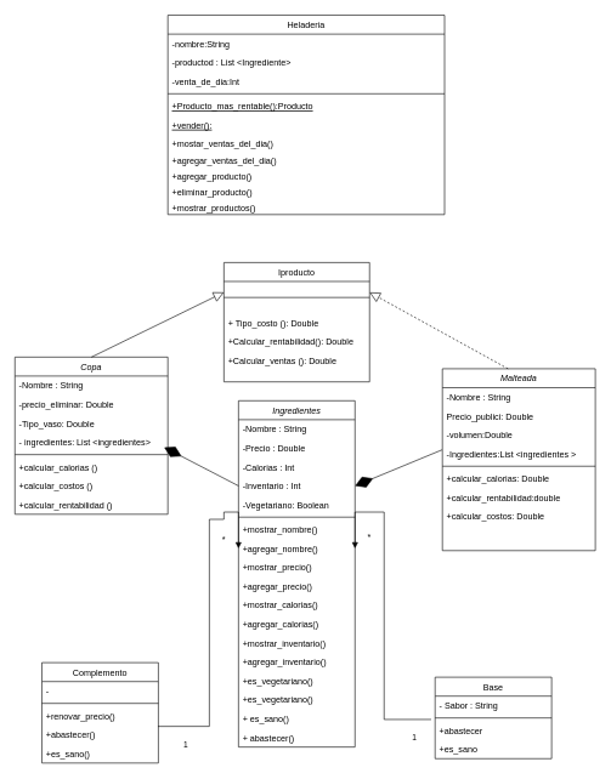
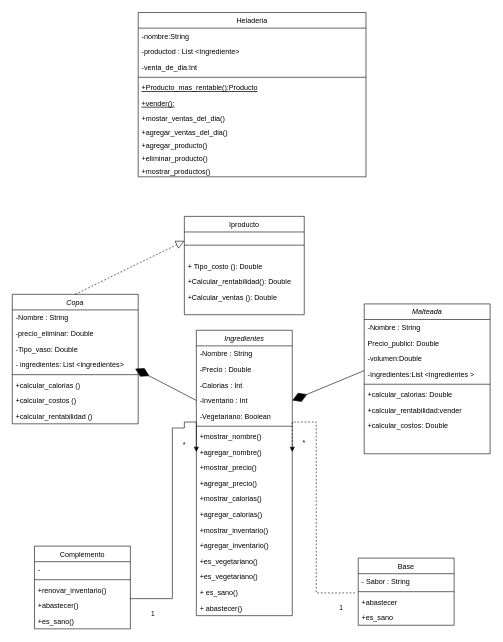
- <mxCell id="71" value="" style="endArrow=block;dashed=0;endFill=0;endSize=12;html=1;rounded=0;exitX=0.5;exitY=0;exitDx=0;exitDy=0;entryX=0;entryY=0.25;entryDx=0;entryDy=0;" edge="1" parent="1" source="58" target="44"><mxGeometry width="160" relative="1" as="geometry"><mxPoint x="107" y="380" as="sourcePoint" /><mxPoint x="267" y="380" as="targetPoint" /></mxGeometry></mxCell>
+ <mxCell id="71" value="" style="endArrow=block;dashed=1;endFill=0;endSize=12;html=1;rounded=0;exitX=0.5;exitY=0;exitDx=0;exitDy=0;entryX=0;entryY=0.25;entryDx=0;entryDy=0;" edge="1" parent="1" source="58" target="44"><mxGeometry width="160" relative="1" as="geometry"><mxPoint x="107" y="380" as="sourcePoint" /><mxPoint x="267" y="380" as="targetPoint" /></mxGeometry></mxCell>
- <mxCell id="72" value="" style="endArrow=block;dashed=1;endFill=0;endSize=12;html=1;rounded=0;exitX=0.429;exitY=0;exitDx=0;exitDy=0;entryX=1;entryY=0.25;entryDx=0;entryDy=0;exitPerimeter=0;" edge="1" parent="1" source="49" target="44"><mxGeometry width="160" relative="1" as="geometry"><mxPoint x="147" y="486" as="sourcePoint" /><mxPoint x="317" y="363" as="targetPoint" /><Array as="points" /></mxGeometry></mxCell>
- <mxCell id="56" value="+calcular_rentabilidad:double" style="text;align=left;verticalAlign=top;spacingLeft=4;spacingRight=4;overflow=hidden;rotatable=0;points=[[0,0.5],[1,0.5]];portConstraint=eastwest;" vertex="1" parent="49"><mxGeometry y="164" width="210" height="26" as="geometry" /></mxCell>
+ <mxCell id="56" value="+calcular_rentabilidad:vender" style="text;align=left;verticalAlign=top;spacingLeft=4;spacingRight=4;overflow=hidden;rotatable=0;points=[[0,0.5],[1,0.5]];portConstraint=eastwest;" vertex="1" parent="49"><mxGeometry y="164" width="210" height="26" as="geometry" /></mxCell>
- <mxCell id="67" value="1" style="endArrow=block;endFill=1;html=1;edgeStyle=orthogonalEdgeStyle;align=left;verticalAlign=top;rounded=0;exitX=-0.034;exitY=-0.073;exitDx=0;exitDy=0;exitPerimeter=0;entryX=1;entryY=0.5;entryDx=0;entryDy=0;" edge="1" parent="1" source="36" target="10"><mxGeometry x="-0.874" y="12" relative="1" as="geometry"><mxPoint x="497" y="750" as="sourcePoint" /><mxPoint x="657" y="750" as="targetPoint" /><Array as="points"><mxPoint x="527" y="988" /><mxPoint x="527" y="703" /></Array><mxPoint as="offset" /></mxGeometry></mxCell>
+ <mxCell id="67" value="1" style="endArrow=block;endFill=1;html=1;edgeStyle=orthogonalEdgeStyle;align=left;verticalAlign=top;rounded=0;exitX=-0.034;exitY=-0.073;exitDx=0;exitDy=0;exitPerimeter=0;entryX=1;entryY=0.5;entryDx=0;entryDy=0;dashed=1;" edge="1" parent="1" source="36" target="10"><mxGeometry x="-0.874" y="12" relative="1" as="geometry"><mxPoint x="497" y="750" as="sourcePoint" /><mxPoint x="657" y="750" as="targetPoint" /><Array as="points"><mxPoint x="527" y="988" /><mxPoint x="527" y="703" /></Array><mxPoint as="offset" /></mxGeometry></mxCell>
- <mxCell id="41" value="+renovar_precio()" style="text;align=left;verticalAlign=top;spacingLeft=4;spacingRight=4;overflow=hidden;rotatable=0;points=[[0,0.5],[1,0.5]];portConstraint=eastwest;" vertex="1" parent="38"><mxGeometry y="60" width="160" height="26" as="geometry" /></mxCell>
+ <mxCell id="41" value="+renovar_inventario()" style="text;align=left;verticalAlign=top;spacingLeft=4;spacingRight=4;overflow=hidden;rotatable=0;points=[[0,0.5],[1,0.5]];portConstraint=eastwest;" vertex="1" parent="38"><mxGeometry y="60" width="160" height="26" as="geometry" /></mxCell>
